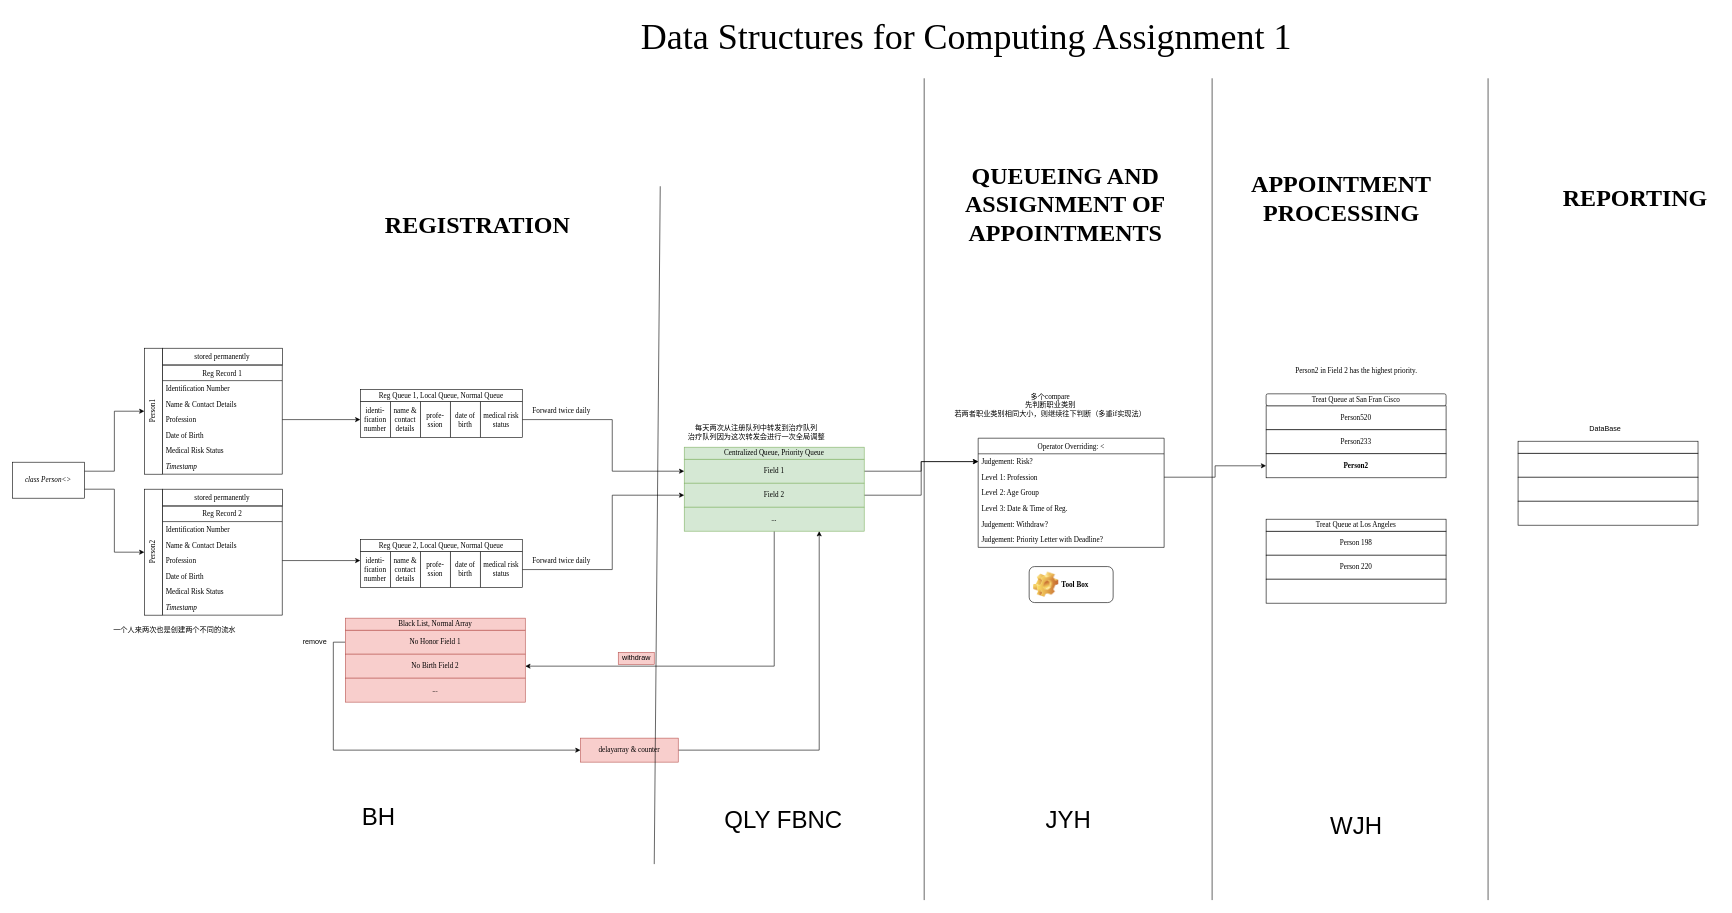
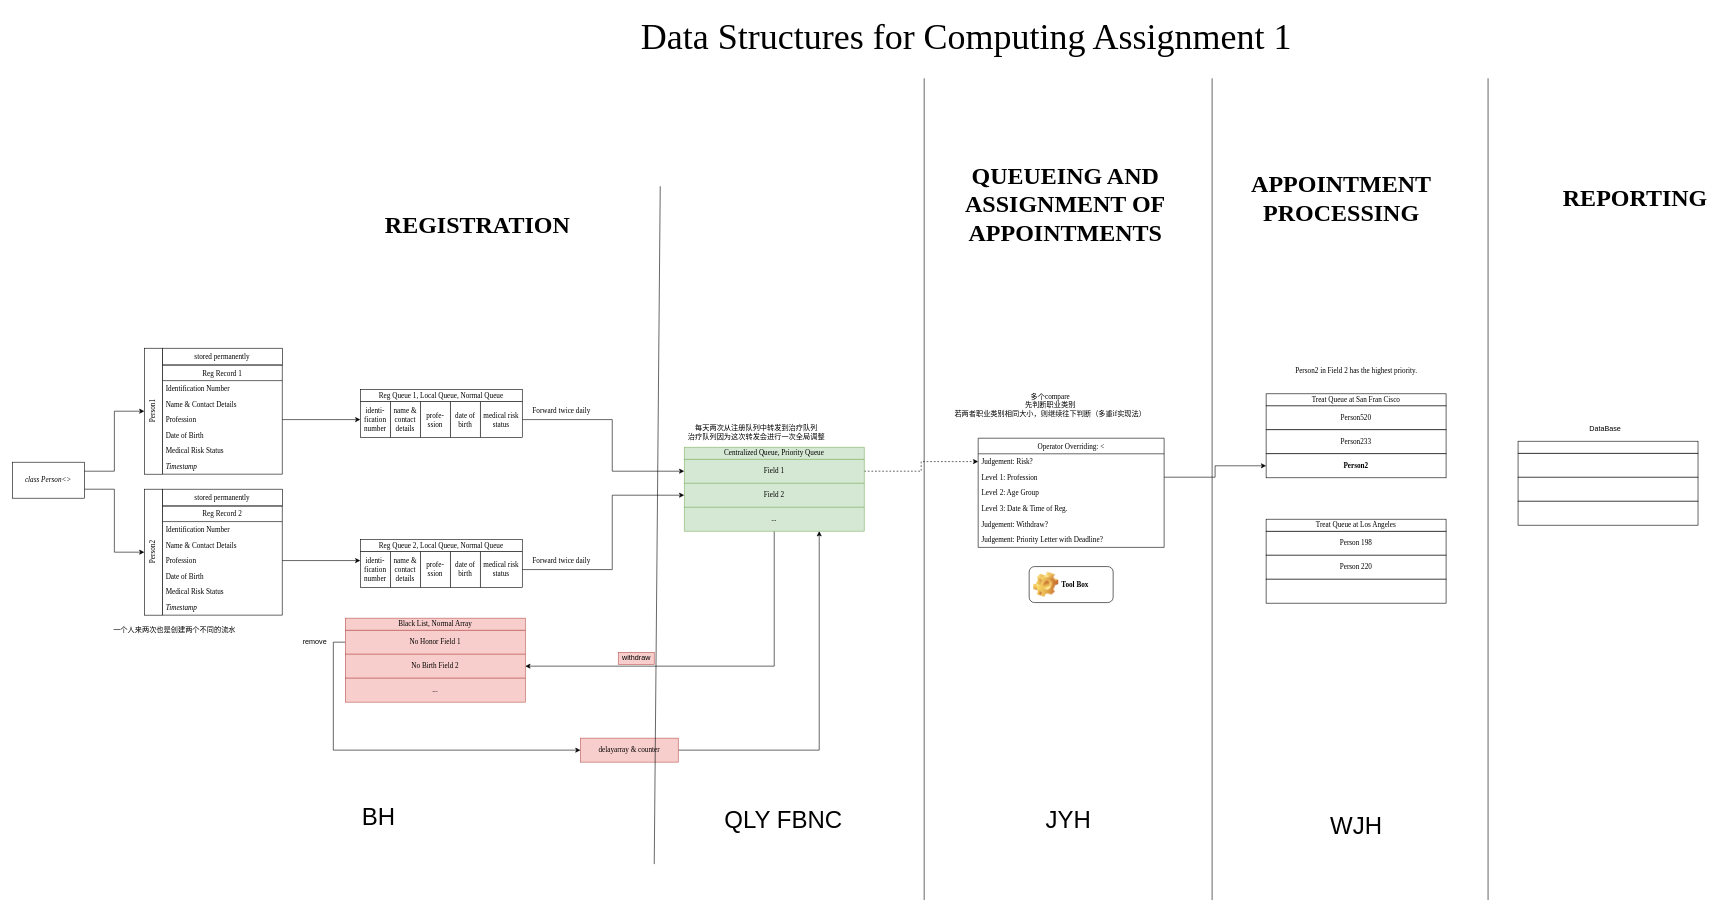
- <mxCell id="68" value="Treat Queue at San Fran Cisco" style="whiteSpace=wrap;html=1;fontFamily=Verdana;rounded=1;" parent="1" vertex="1"><mxGeometry x="2110" y="656" width="300" height="20" as="geometry" /></mxCell>
+ <mxCell id="68" value="Treat Queue at San Fran Cisco" style="rounded=0;whiteSpace=wrap;html=1;fontFamily=Verdana;" parent="1" vertex="1"><mxGeometry x="2110" y="656" width="300" height="20" as="geometry" /></mxCell>
- <mxCell id="9" style="edgeStyle=orthogonalEdgeStyle;rounded=0;orthogonalLoop=1;jettySize=auto;html=1;exitX=1;exitY=0.5;exitDx=0;exitDy=0;entryX=0;entryY=0.5;entryDx=0;entryDy=0;fontFamily=Verdana;" parent="1" source="10" target="15" edge="1"><mxGeometry relative="1" as="geometry" /></mxCell>
+ <mxCell id="9" style="edgeStyle=orthogonalEdgeStyle;rounded=0;orthogonalLoop=1;jettySize=auto;html=1;exitX=1;exitY=0.5;exitDx=0;exitDy=0;entryX=0;entryY=0.5;entryDx=0;entryDy=0;fontFamily=Verdana;dashed=1;" parent="1" source="10" target="15" edge="1"><mxGeometry relative="1" as="geometry" /></mxCell>
- <mxCell id="49" style="edgeStyle=orthogonalEdgeStyle;rounded=0;orthogonalLoop=1;jettySize=auto;html=1;exitX=1;exitY=0.5;exitDx=0;exitDy=0;entryX=0;entryY=0.5;entryDx=0;entryDy=0;fontFamily=Verdana;" parent="1" source="50" target="15" edge="1"><mxGeometry relative="1" as="geometry" /></mxCell>
